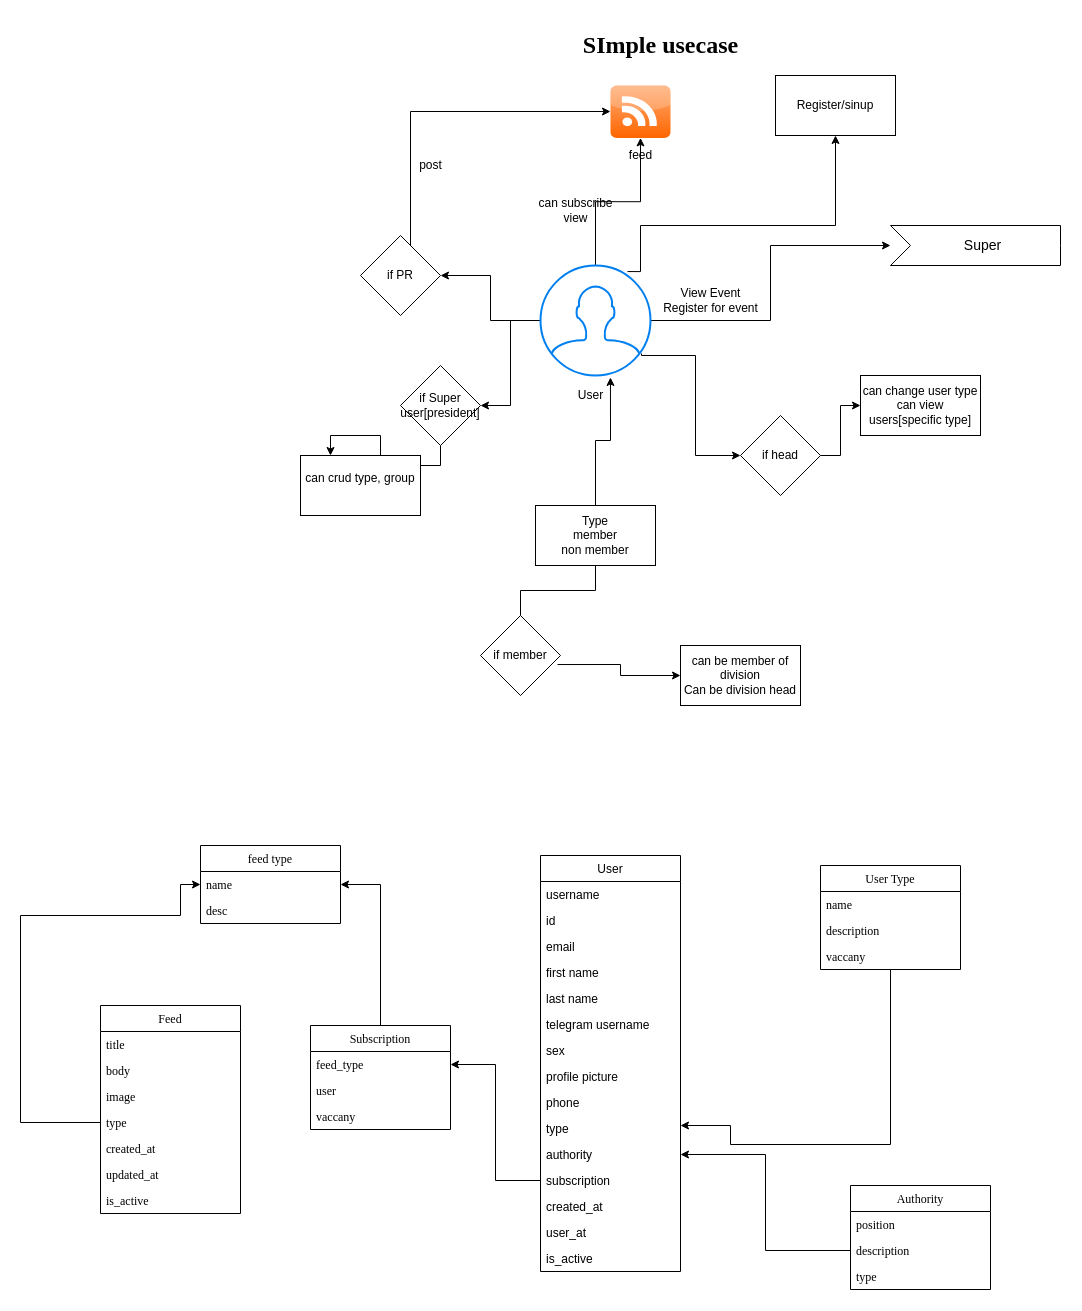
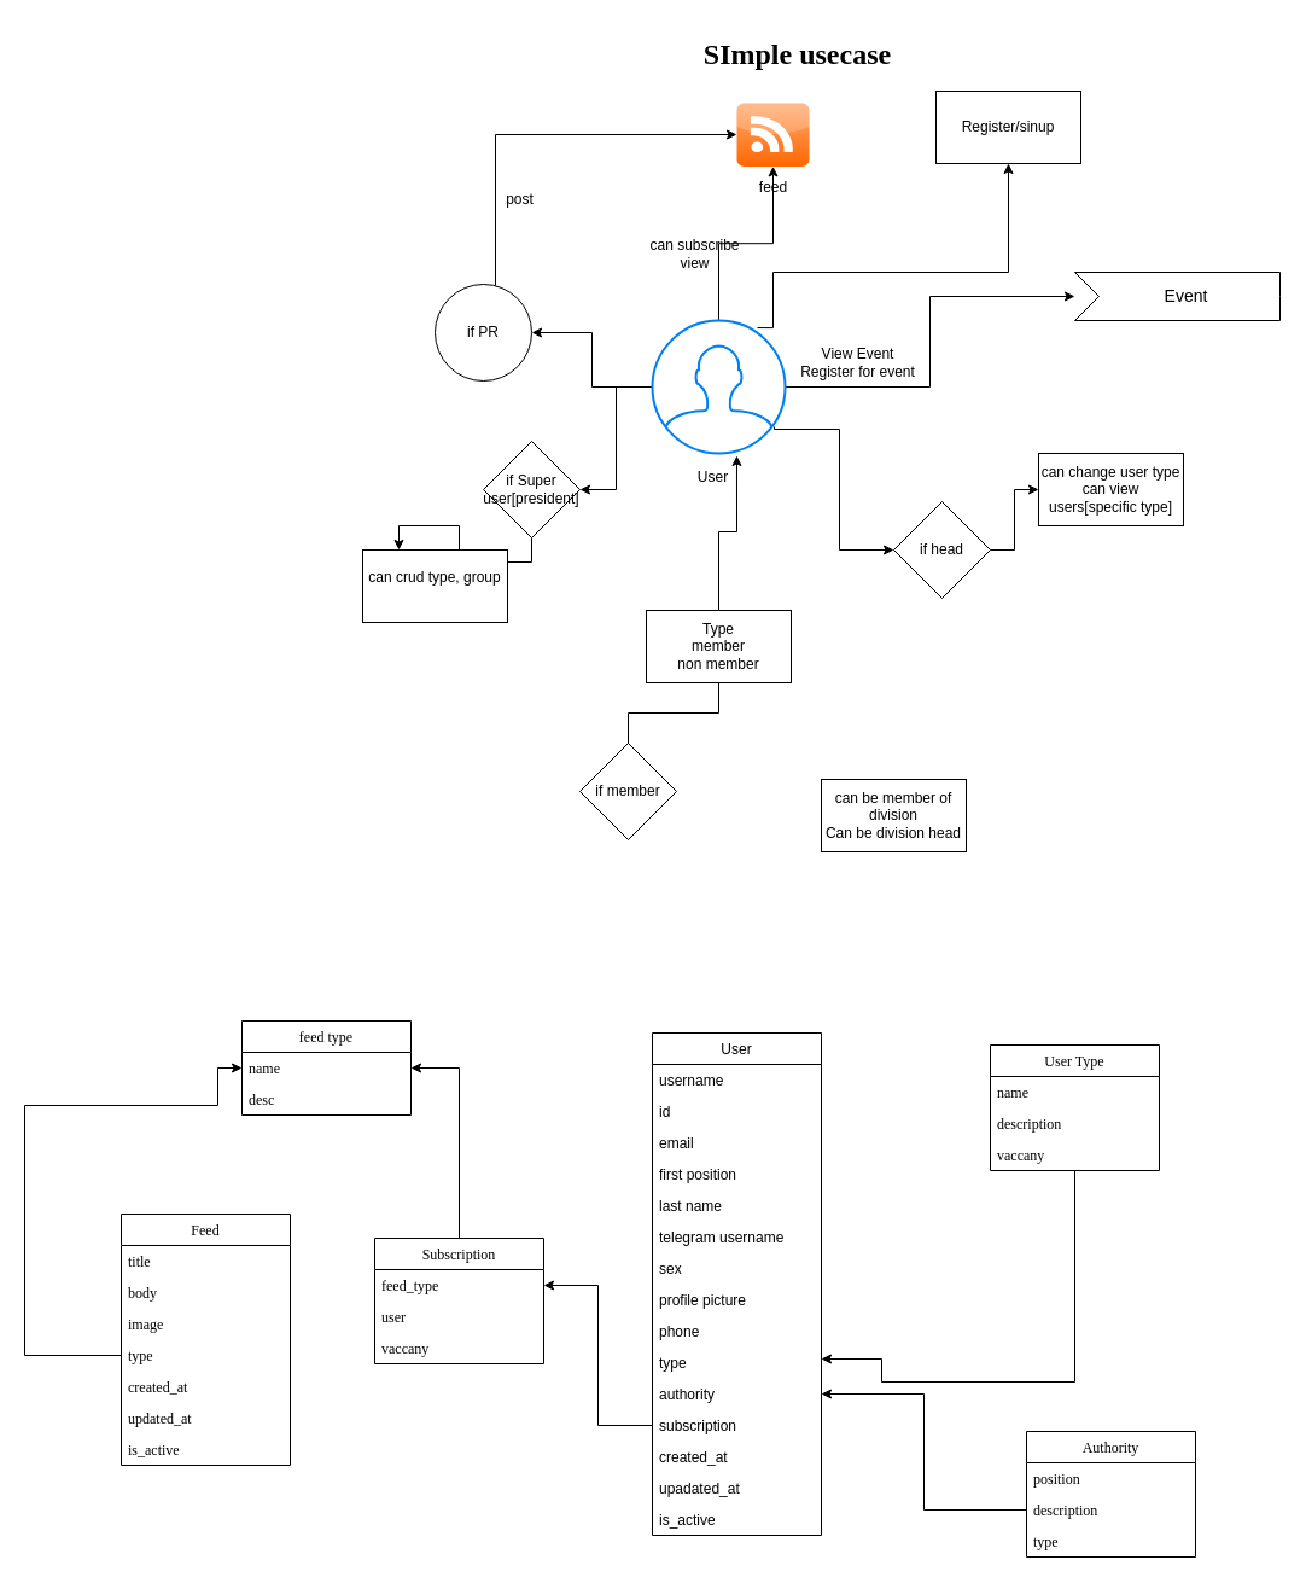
- <mxCell id="13" value="Super" style="html=1;shape=mxgraph.infographic.ribbonSimple;notch1=20;notch2=0;align=center;verticalAlign=middle;fontSize=14;fontStyle=0;fillColor=#FFFFFF;flipH=0;spacingRight=0;spacingLeft=14;" vertex="1" parent="1"><mxGeometry x="890" y="225" width="170" height="40" as="geometry" /></mxCell>
+ <mxCell id="13" value="Event" style="html=1;shape=mxgraph.infographic.ribbonSimple;notch1=20;notch2=0;align=center;verticalAlign=middle;fontSize=14;fontStyle=0;fillColor=#FFFFFF;flipH=0;spacingRight=0;spacingLeft=14;" vertex="1" parent="1"><mxGeometry x="890" y="225" width="170" height="40" as="geometry" /></mxCell>
- <mxCell id="22" value="if PR" style="rhombus;whiteSpace=wrap;html=1;" vertex="1" parent="1"><mxGeometry x="360" y="235" width="80" height="80" as="geometry" /></mxCell>
+ <mxCell id="22" value="if PR" style="ellipse;whiteSpace=wrap;html=1;" vertex="1" parent="1"><mxGeometry x="360" y="235" width="80" height="80" as="geometry" /></mxCell>
- <mxCell id="14" style="edgeStyle=orthogonalEdgeStyle;rounded=0;orthogonalLoop=1;jettySize=auto;html=1;exitX=0.963;exitY=0.613;exitDx=0;exitDy=0;exitPerimeter=0;" edge="1" parent="1" source="15" target="16"><mxGeometry relative="1" as="geometry"><mxPoint x="670" y="655" as="sourcePoint" /></mxGeometry></mxCell>
- <mxCell id="36" value="first name" style="text;strokeColor=none;fillColor=none;align=left;verticalAlign=top;spacingLeft=4;spacingRight=4;overflow=hidden;rotatable=0;points=[[0,0.5],[1,0.5]];portConstraint=eastwest;" vertex="1" parent="32"><mxGeometry y="104" width="140" height="26" as="geometry" /></mxCell>
+ <mxCell id="36" value="first position" style="text;strokeColor=none;fillColor=none;align=left;verticalAlign=top;spacingLeft=4;spacingRight=4;overflow=hidden;rotatable=0;points=[[0,0.5],[1,0.5]];portConstraint=eastwest;" vertex="1" parent="32"><mxGeometry y="104" width="140" height="26" as="geometry" /></mxCell>
- <mxCell id="46" value="user_at" style="text;strokeColor=none;fillColor=none;align=left;verticalAlign=top;spacingLeft=4;spacingRight=4;overflow=hidden;rotatable=0;points=[[0,0.5],[1,0.5]];portConstraint=eastwest;" vertex="1" parent="32"><mxGeometry y="364" width="140" height="26" as="geometry" /></mxCell>
+ <mxCell id="46" value="upadated_at" style="text;strokeColor=none;fillColor=none;align=left;verticalAlign=top;spacingLeft=4;spacingRight=4;overflow=hidden;rotatable=0;points=[[0,0.5],[1,0.5]];portConstraint=eastwest;" vertex="1" parent="32"><mxGeometry y="364" width="140" height="26" as="geometry" /></mxCell>
